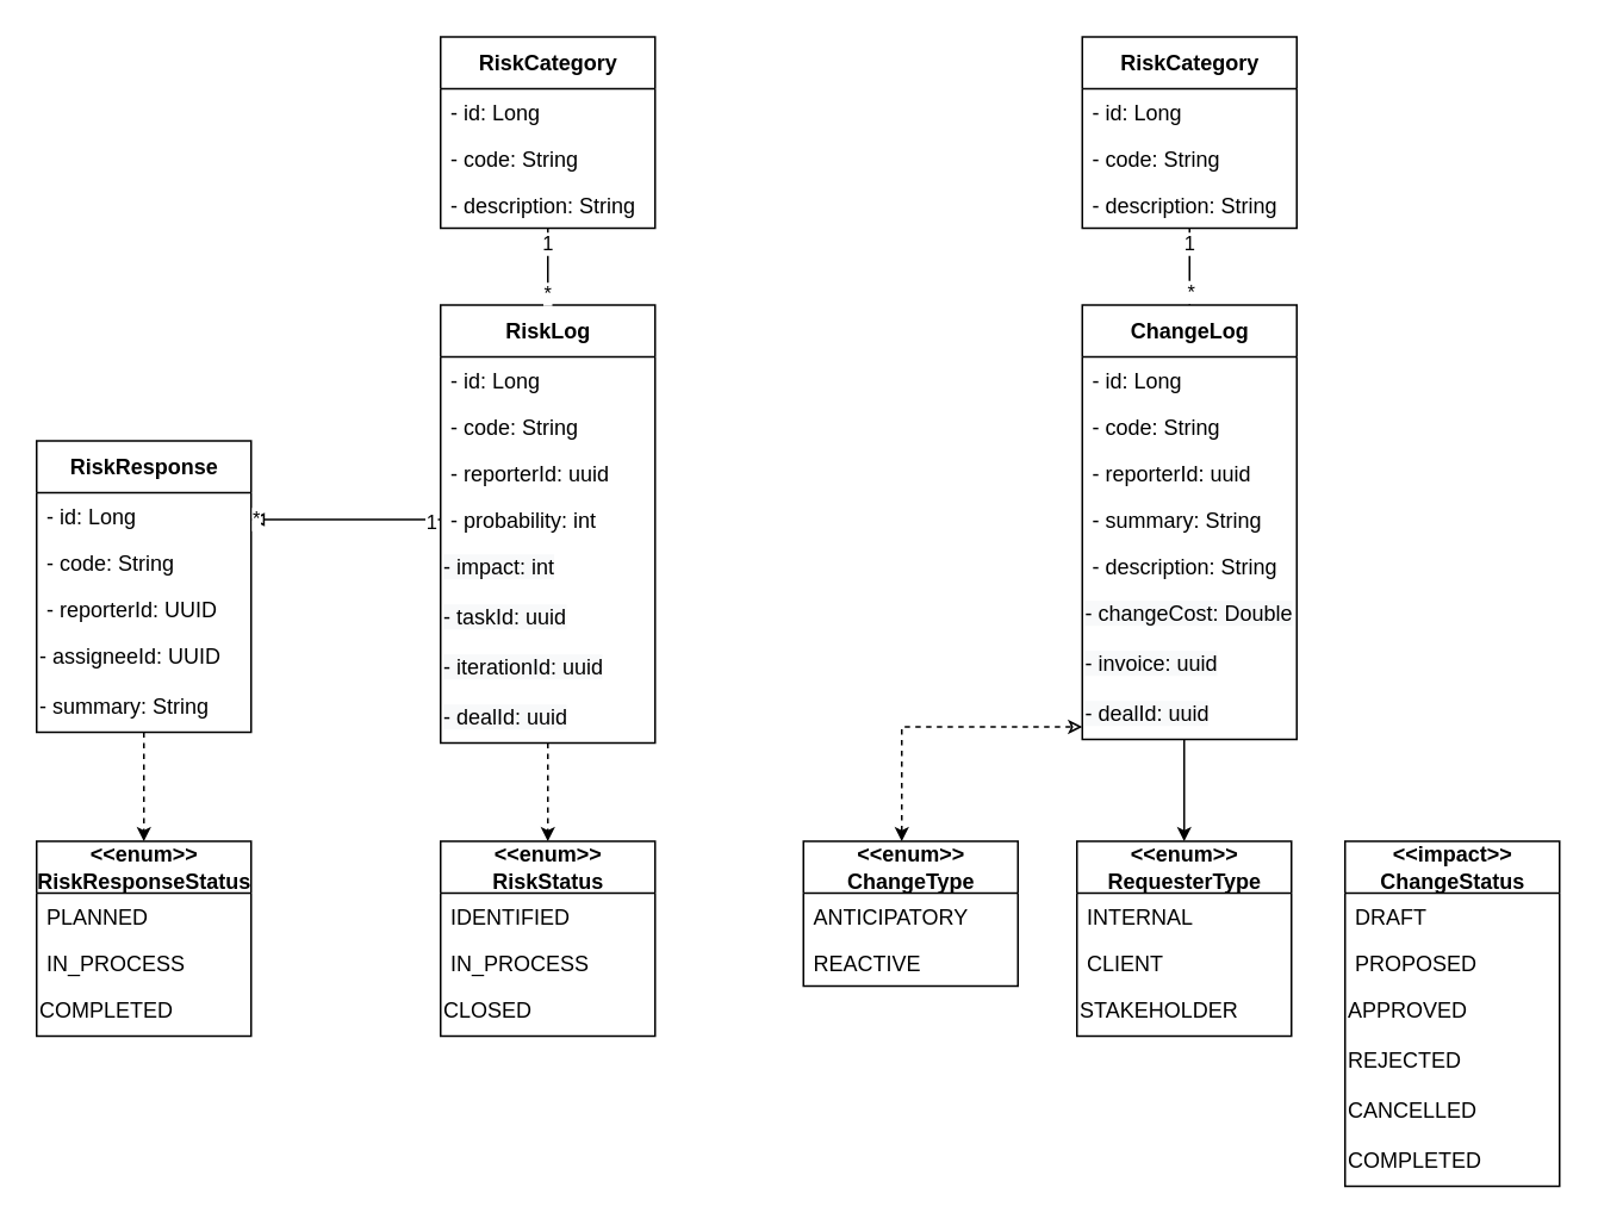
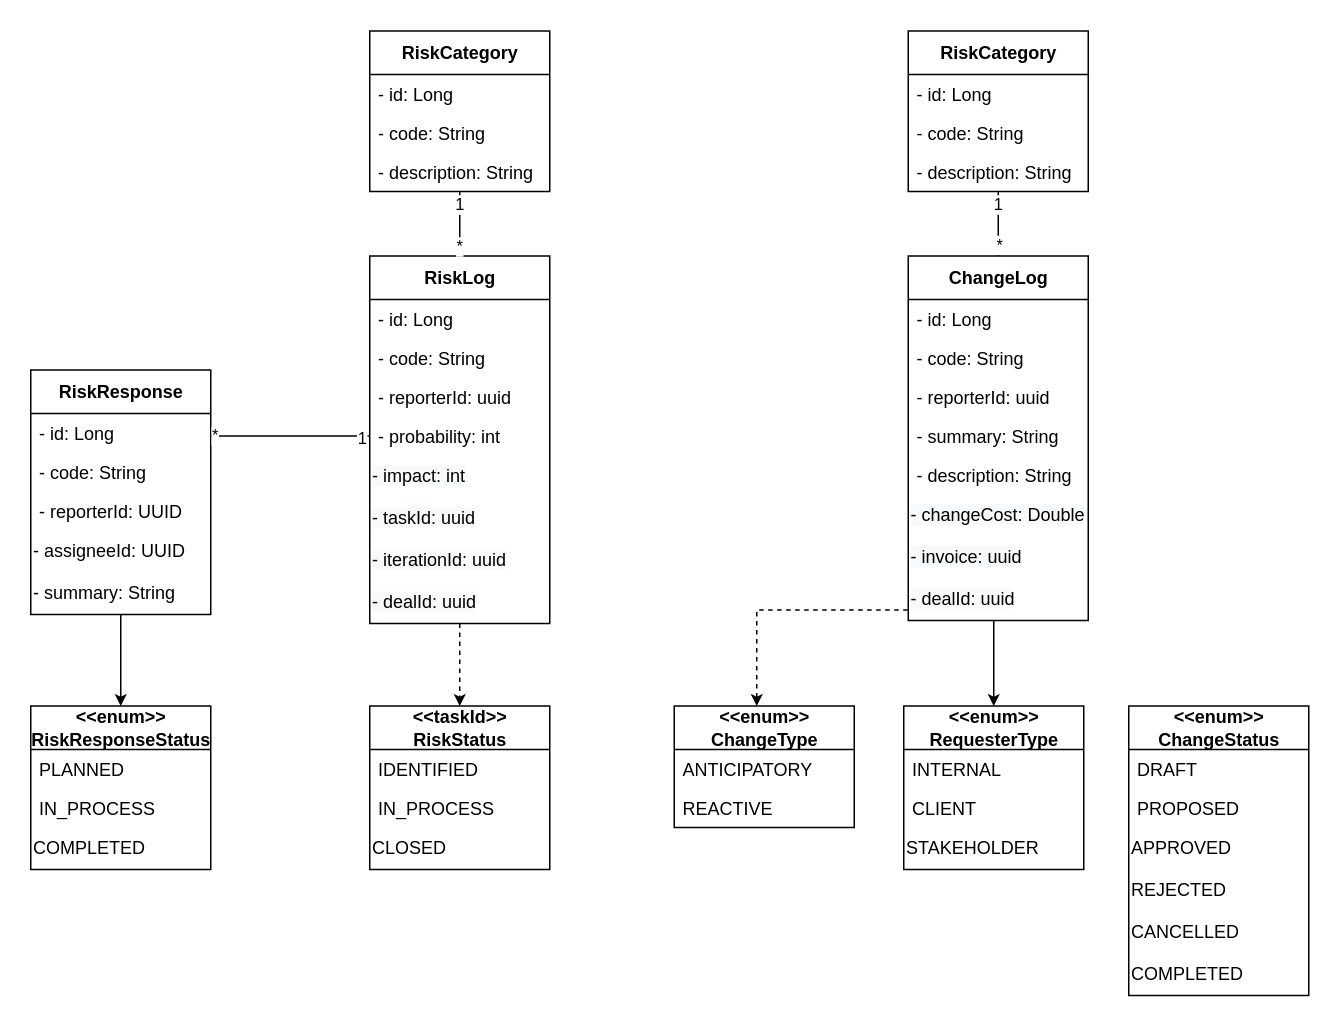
- <mxCell id="33" style="edgeStyle=orthogonalEdgeStyle;rounded=0;orthogonalLoop=1;jettySize=auto;html=1;endArrow=block;endFill=0;startSize=5;endSize=5;" edge="1" parent="1" source="6" target="27"><mxGeometry relative="1" as="geometry"><Array as="points"><mxPoint x="79" y="291" /></Array></mxGeometry></mxCell>
+ <mxCell id="33" style="edgeStyle=orthogonalEdgeStyle;rounded=0;orthogonalLoop=1;jettySize=auto;html=1;endArrow=none;endFill=0;startSize=5;endSize=5;" edge="1" parent="1" source="6" target="27"><mxGeometry relative="1" as="geometry"><Array as="points"><mxPoint x="79" y="291" /></Array></mxGeometry></mxCell>
- <mxCell id="65" style="edgeStyle=orthogonalEdgeStyle;rounded=0;orthogonalLoop=1;jettySize=auto;html=1;dashed=1;startArrow=classic;startFill=1;endArrow=classic;endFill=0;startSize=5;endSize=5;" edge="1" parent="1" source="66" target="40"><mxGeometry relative="1" as="geometry"><Array as="points"><mxPoint x="504" y="406" /></Array></mxGeometry></mxCell>
+ <mxCell id="65" style="edgeStyle=orthogonalEdgeStyle;rounded=0;orthogonalLoop=1;jettySize=auto;html=1;dashed=1;startArrow=classic;startFill=1;endArrow=none;endFill=0;startSize=5;endSize=5;" edge="1" parent="1" source="66" target="40"><mxGeometry relative="1" as="geometry"><Array as="points"><mxPoint x="504" y="406" /></Array></mxGeometry></mxCell>
- <mxCell id="36" style="edgeStyle=orthogonalEdgeStyle;rounded=0;orthogonalLoop=1;jettySize=auto;html=1;endArrow=classic;endFill=1;startSize=5;endSize=5;dashed=1;" edge="1" parent="1" source="27" target="23"><mxGeometry relative="1" as="geometry"><Array as="points"><mxPoint x="84" y="485" /><mxPoint x="84" y="485" /></Array></mxGeometry></mxCell>
+ <mxCell id="36" style="edgeStyle=orthogonalEdgeStyle;rounded=0;orthogonalLoop=1;jettySize=auto;html=1;endArrow=classic;endFill=1;startSize=5;endSize=5;dashed=0;" edge="1" parent="1" source="27" target="23"><mxGeometry relative="1" as="geometry"><Array as="points"><mxPoint x="84" y="485" /><mxPoint x="84" y="485" /></Array></mxGeometry></mxCell>
- <mxCell id="11" value="&lt;b&gt;&amp;lt;&amp;lt;enum&amp;gt;&amp;gt;&lt;br&gt;RiskStatus&lt;/b&gt;" style="swimlane;fontStyle=0;align=center;verticalAlign=middle;childLayout=stackLayout;horizontal=1;startSize=29;horizontalStack=0;resizeParent=1;resizeParentMax=0;resizeLast=0;collapsible=0;marginBottom=0;html=1;fontSize=12;labelPosition=center;verticalLabelPosition=middle;container=0;swimlaneLine=1;rounded=0;sketch=0;glass=0;" vertex="1" parent="1"><mxGeometry x="246" y="470" width="120" height="109" as="geometry" /></mxCell>
+ <mxCell id="11" value="&lt;b&gt;&amp;lt;&amp;lt;taskId&amp;gt;&amp;gt;&lt;br&gt;RiskStatus&lt;/b&gt;" style="swimlane;fontStyle=0;align=center;verticalAlign=middle;childLayout=stackLayout;horizontal=1;startSize=29;horizontalStack=0;resizeParent=1;resizeParentMax=0;resizeLast=0;collapsible=0;marginBottom=0;html=1;fontSize=12;labelPosition=center;verticalLabelPosition=middle;container=0;swimlaneLine=1;rounded=0;sketch=0;glass=0;" vertex="1" parent="1"><mxGeometry x="246" y="470" width="120" height="109" as="geometry" /></mxCell>
- <mxCell id="58" value="&lt;b&gt;&amp;lt;&amp;lt;impact&amp;gt;&amp;gt;&lt;br&gt;&lt;/b&gt;&lt;b&gt;ChangeStatus&lt;/b&gt;&lt;b&gt;&lt;br&gt;&lt;/b&gt;" style="swimlane;fontStyle=0;align=center;verticalAlign=middle;childLayout=stackLayout;horizontal=1;startSize=29;horizontalStack=0;resizeParent=1;resizeParentMax=0;resizeLast=0;collapsible=0;marginBottom=0;html=1;fontSize=12;labelPosition=center;verticalLabelPosition=middle;container=0;swimlaneLine=1;rounded=0;sketch=0;glass=0;" vertex="1" parent="1"><mxGeometry x="752" y="470" width="120" height="193" as="geometry" /></mxCell>
+ <mxCell id="58" value="&lt;b&gt;&amp;lt;&amp;lt;enum&amp;gt;&amp;gt;&lt;br&gt;&lt;/b&gt;&lt;b&gt;ChangeStatus&lt;/b&gt;&lt;b&gt;&lt;br&gt;&lt;/b&gt;" style="swimlane;fontStyle=0;align=center;verticalAlign=middle;childLayout=stackLayout;horizontal=1;startSize=29;horizontalStack=0;resizeParent=1;resizeParentMax=0;resizeLast=0;collapsible=0;marginBottom=0;html=1;fontSize=12;labelPosition=center;verticalLabelPosition=middle;container=0;swimlaneLine=1;rounded=0;sketch=0;glass=0;" vertex="1" parent="1"><mxGeometry x="752" y="470" width="120" height="193" as="geometry" /></mxCell>
